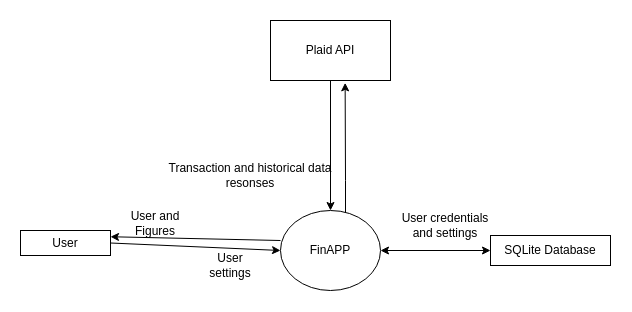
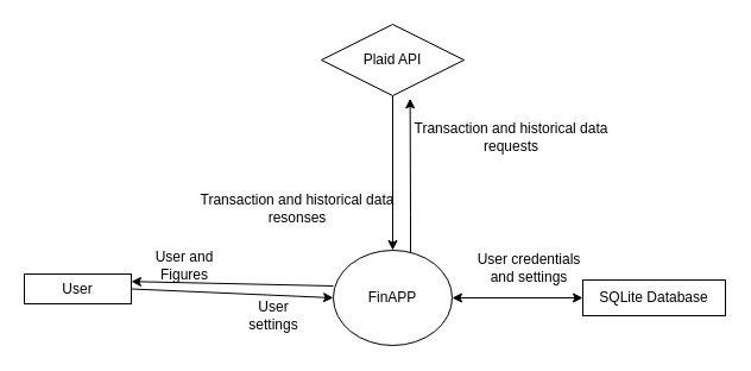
- <mxCell id="6" value="Plaid API" style="rounded=0;whiteSpace=wrap;html=1;" vertex="1" parent="1"><mxGeometry x="270" y="20" width="120" height="60" as="geometry" /></mxCell>
+ <mxCell id="6" value="Plaid API" style="rhombus;whiteSpace=wrap;html=1;" vertex="1" parent="1"><mxGeometry x="270" y="20" width="120" height="60" as="geometry" /></mxCell>
+ <mxCell id="7" value="Transaction and historical data requests" style="text;html=1;strokeColor=none;fillColor=none;align=center;verticalAlign=middle;whiteSpace=wrap;rounded=0;" vertex="1" parent="1"><mxGeometry x="330" y="100" width="200" height="30" as="geometry" /></mxCell>
